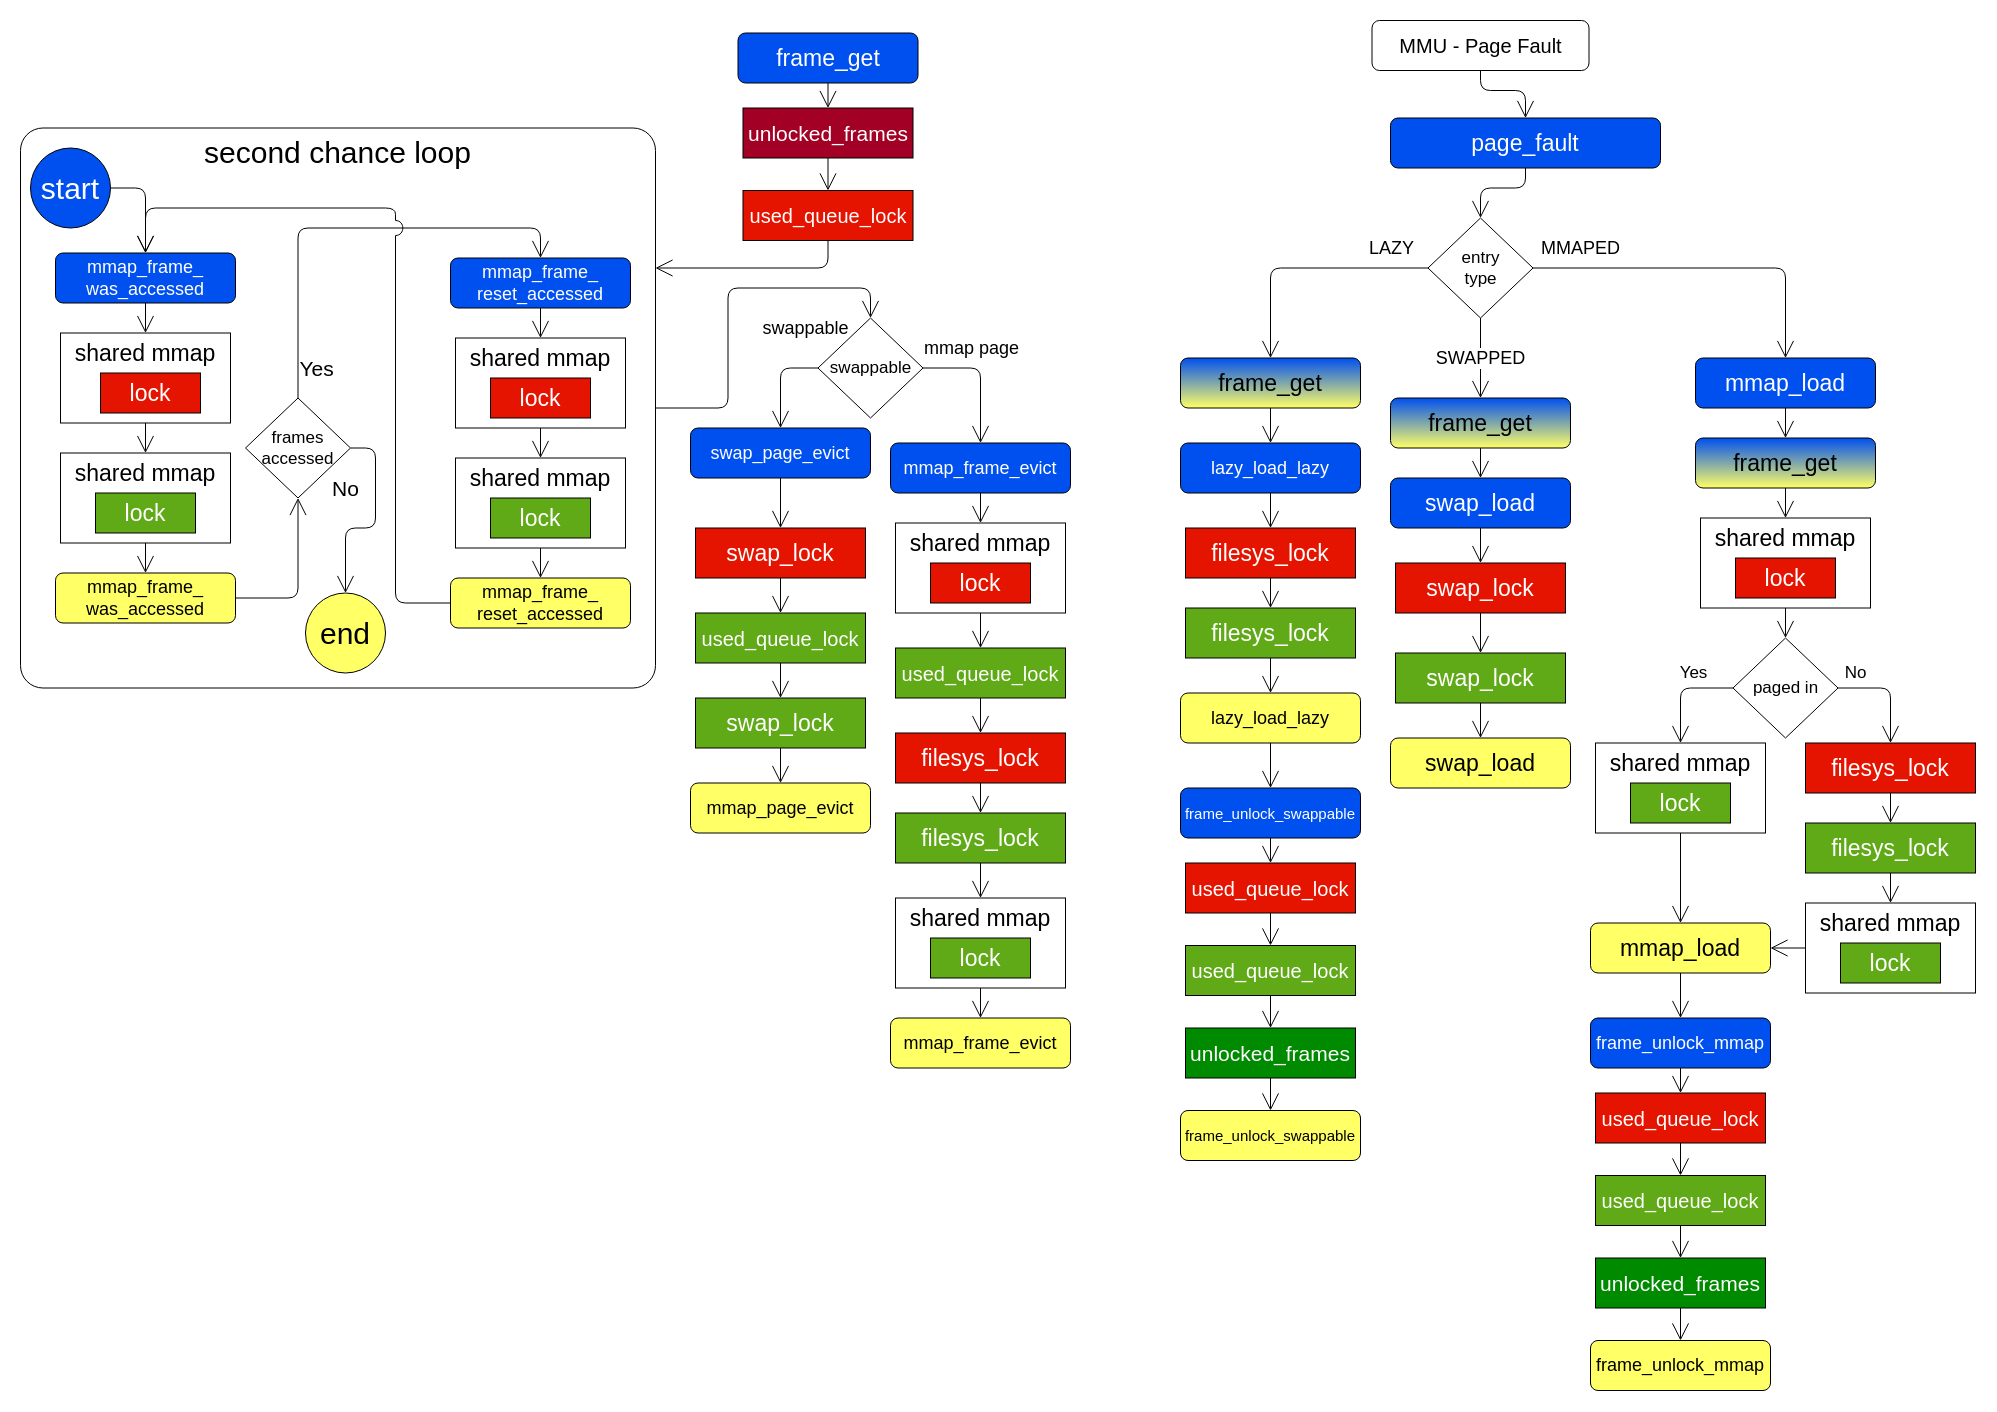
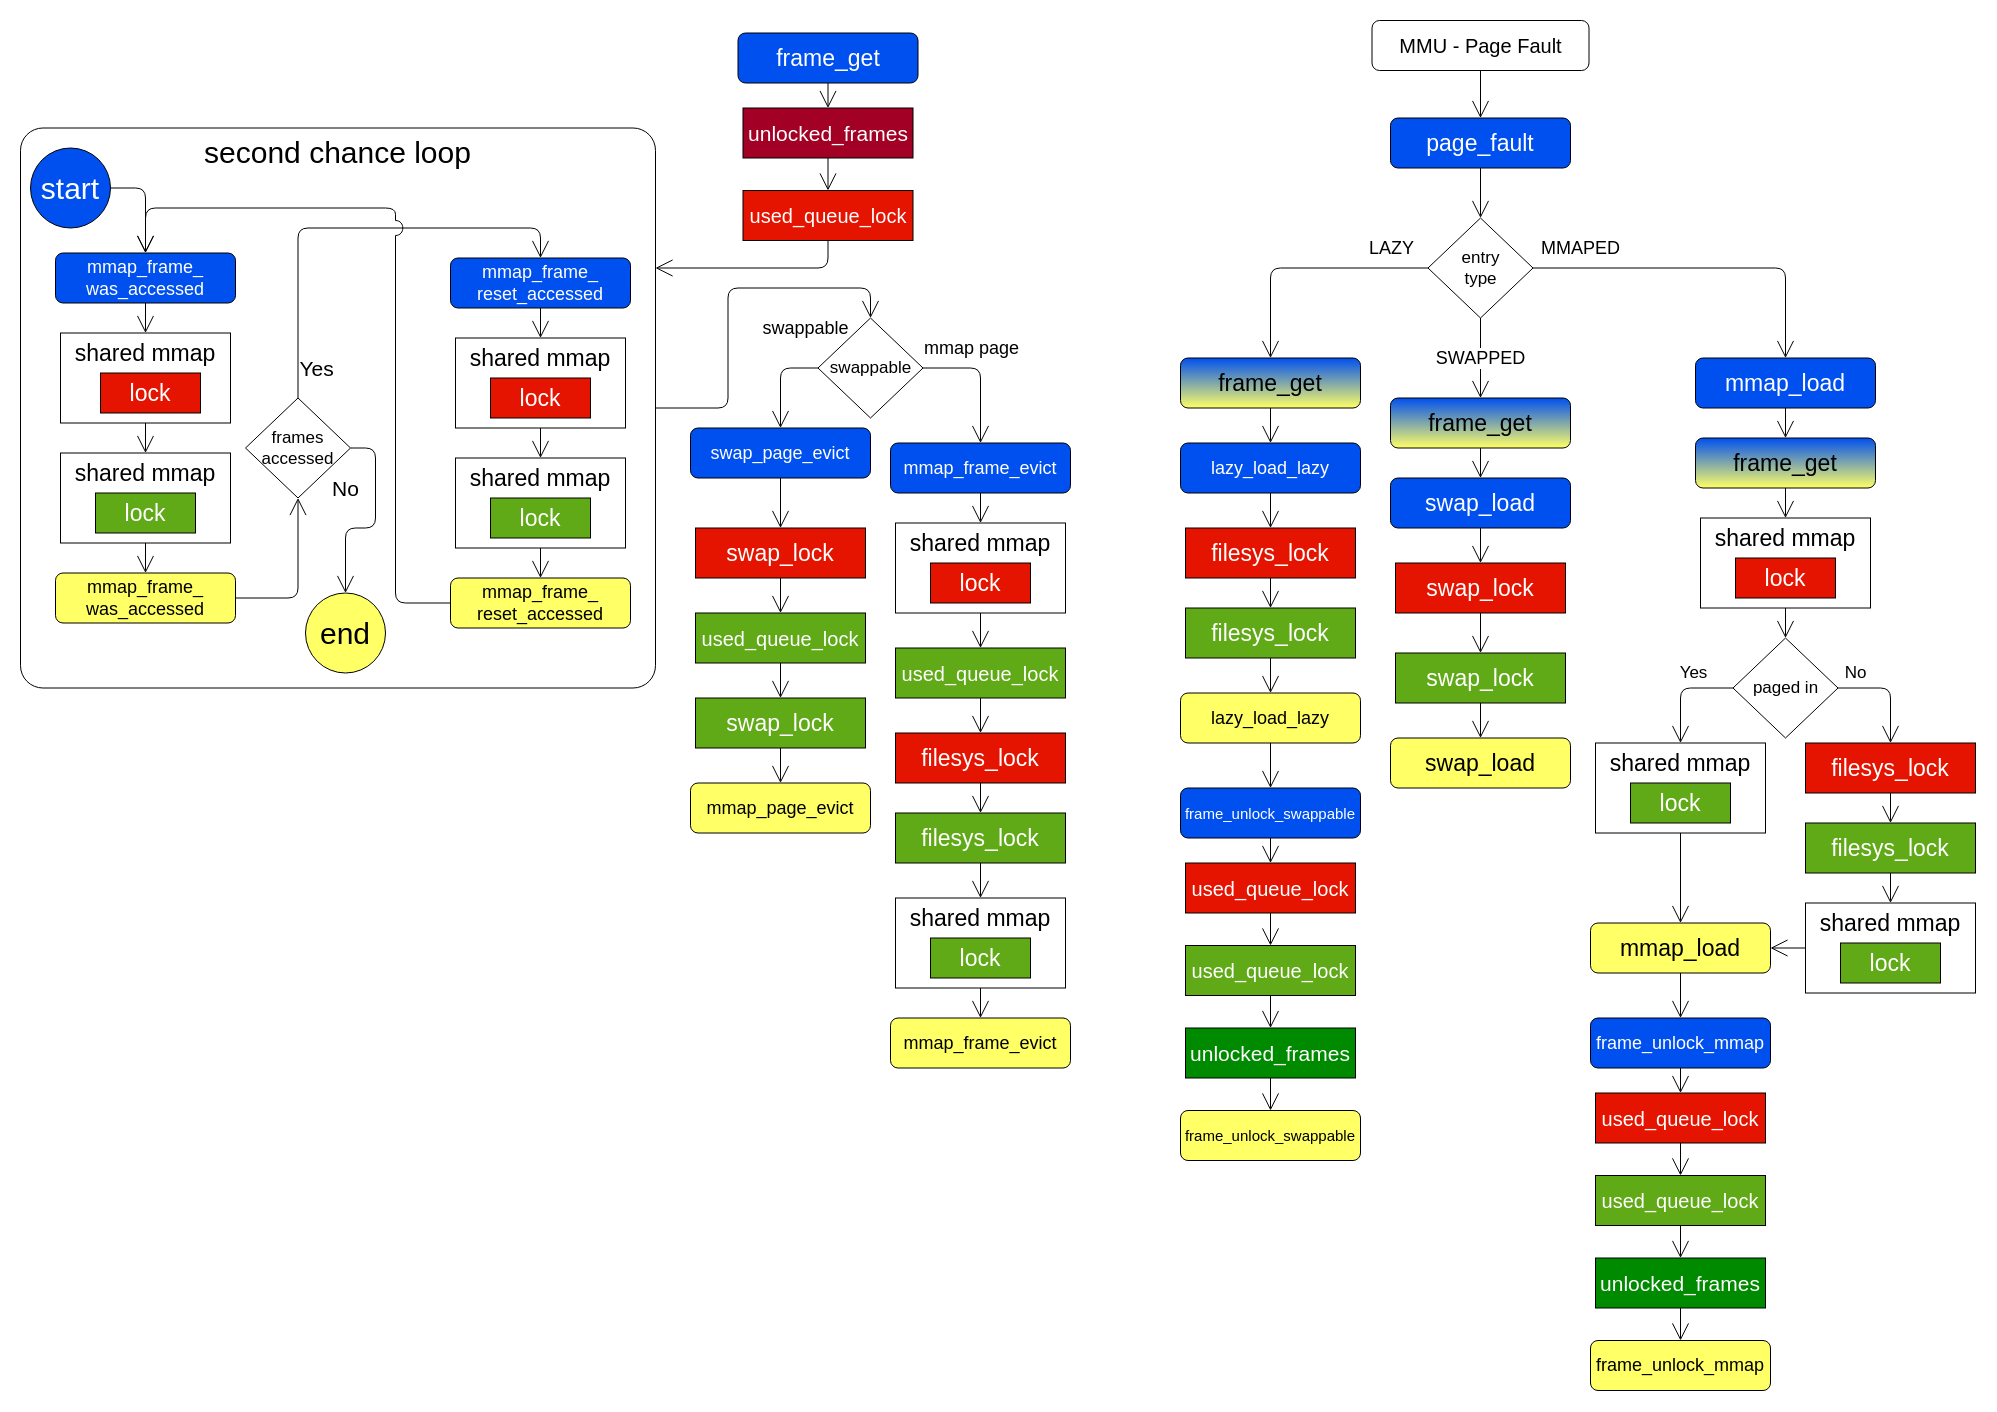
- <mxCell id="92" value="page_fault" style="rounded=1;whiteSpace=wrap;html=1;fontSize=23;fillColor=#0050ef;fontColor=#ffffff;" parent="1" vertex="1"><mxGeometry x="1390" y="117.5" width="270" height="50" as="geometry" /></mxCell>
+ <mxCell id="92" value="page_fault" style="rounded=1;whiteSpace=wrap;html=1;fontSize=23;fillColor=#0050ef;fontColor=#ffffff;" parent="1" vertex="1"><mxGeometry x="1390" y="117.5" width="180" height="50" as="geometry" /></mxCell>
